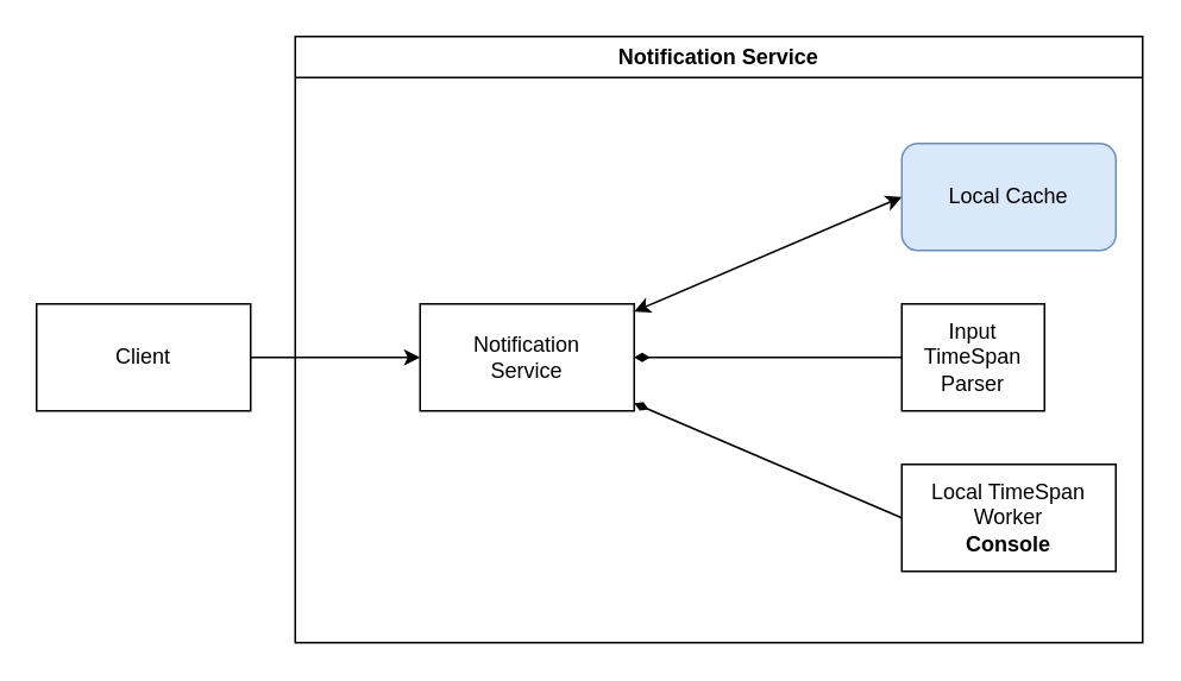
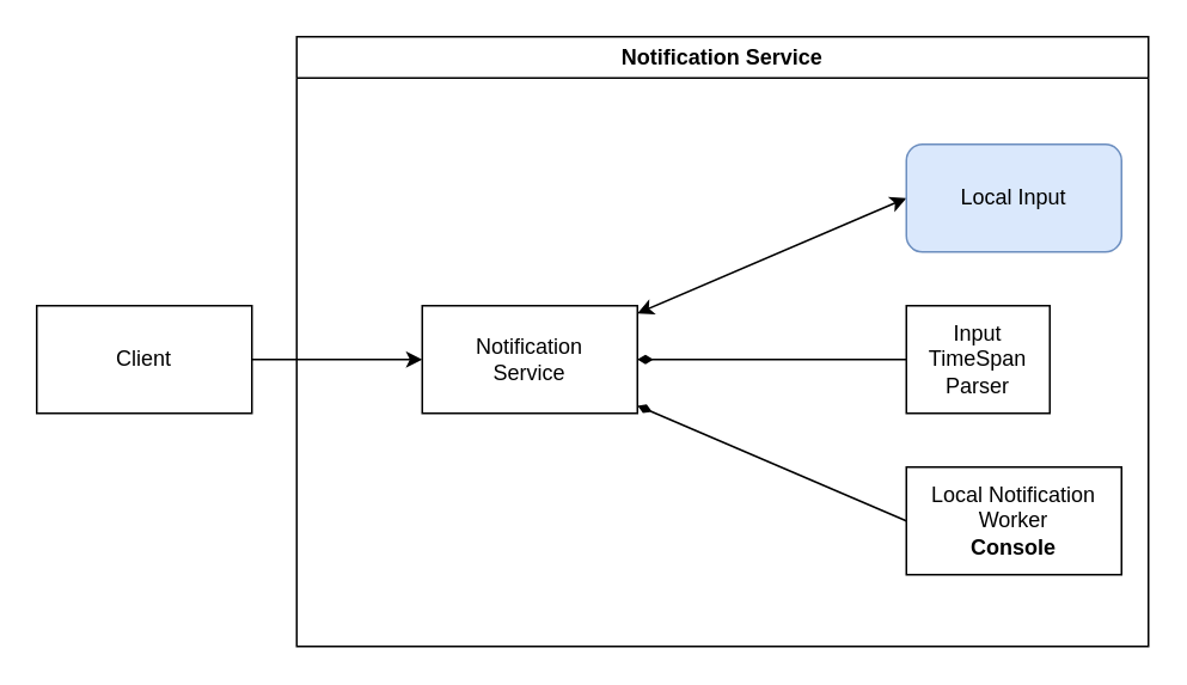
- <mxCell id="9" value="Local Cache" style="rounded=1;whiteSpace=wrap;html=1;fillColor=#dae8fc;strokeColor=#6c8ebf;" parent="4" vertex="1"><mxGeometry x="340" y="60" width="120" height="60" as="geometry" /></mxCell>
+ <mxCell id="9" value="Local Input" style="rounded=1;whiteSpace=wrap;html=1;fillColor=#dae8fc;strokeColor=#6c8ebf;" parent="4" vertex="1"><mxGeometry x="340" y="60" width="120" height="60" as="geometry" /></mxCell>
- <mxCell id="10" value="Local TimeSpan&lt;br&gt;Worker&lt;br&gt;&lt;b&gt;Console&lt;/b&gt;" style="rounded=0;whiteSpace=wrap;html=1;" vertex="1" parent="4"><mxGeometry x="340" y="240" width="120" height="60" as="geometry" /></mxCell>
+ <mxCell id="10" value="Local Notification&lt;br&gt;Worker&lt;br&gt;&lt;b&gt;Console&lt;/b&gt;" style="rounded=0;whiteSpace=wrap;html=1;" vertex="1" parent="4"><mxGeometry x="340" y="240" width="120" height="60" as="geometry" /></mxCell>
